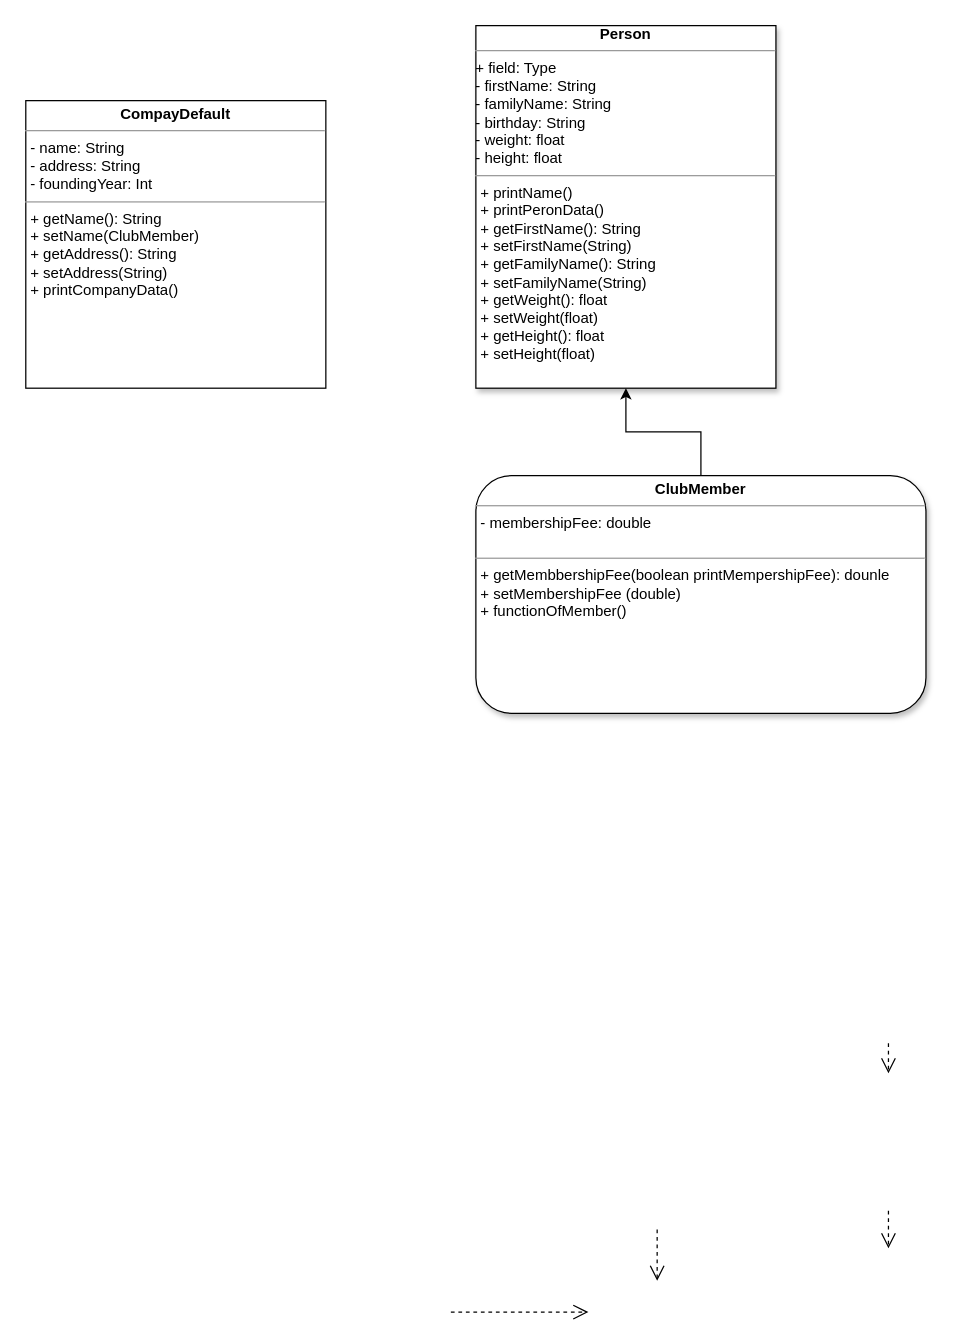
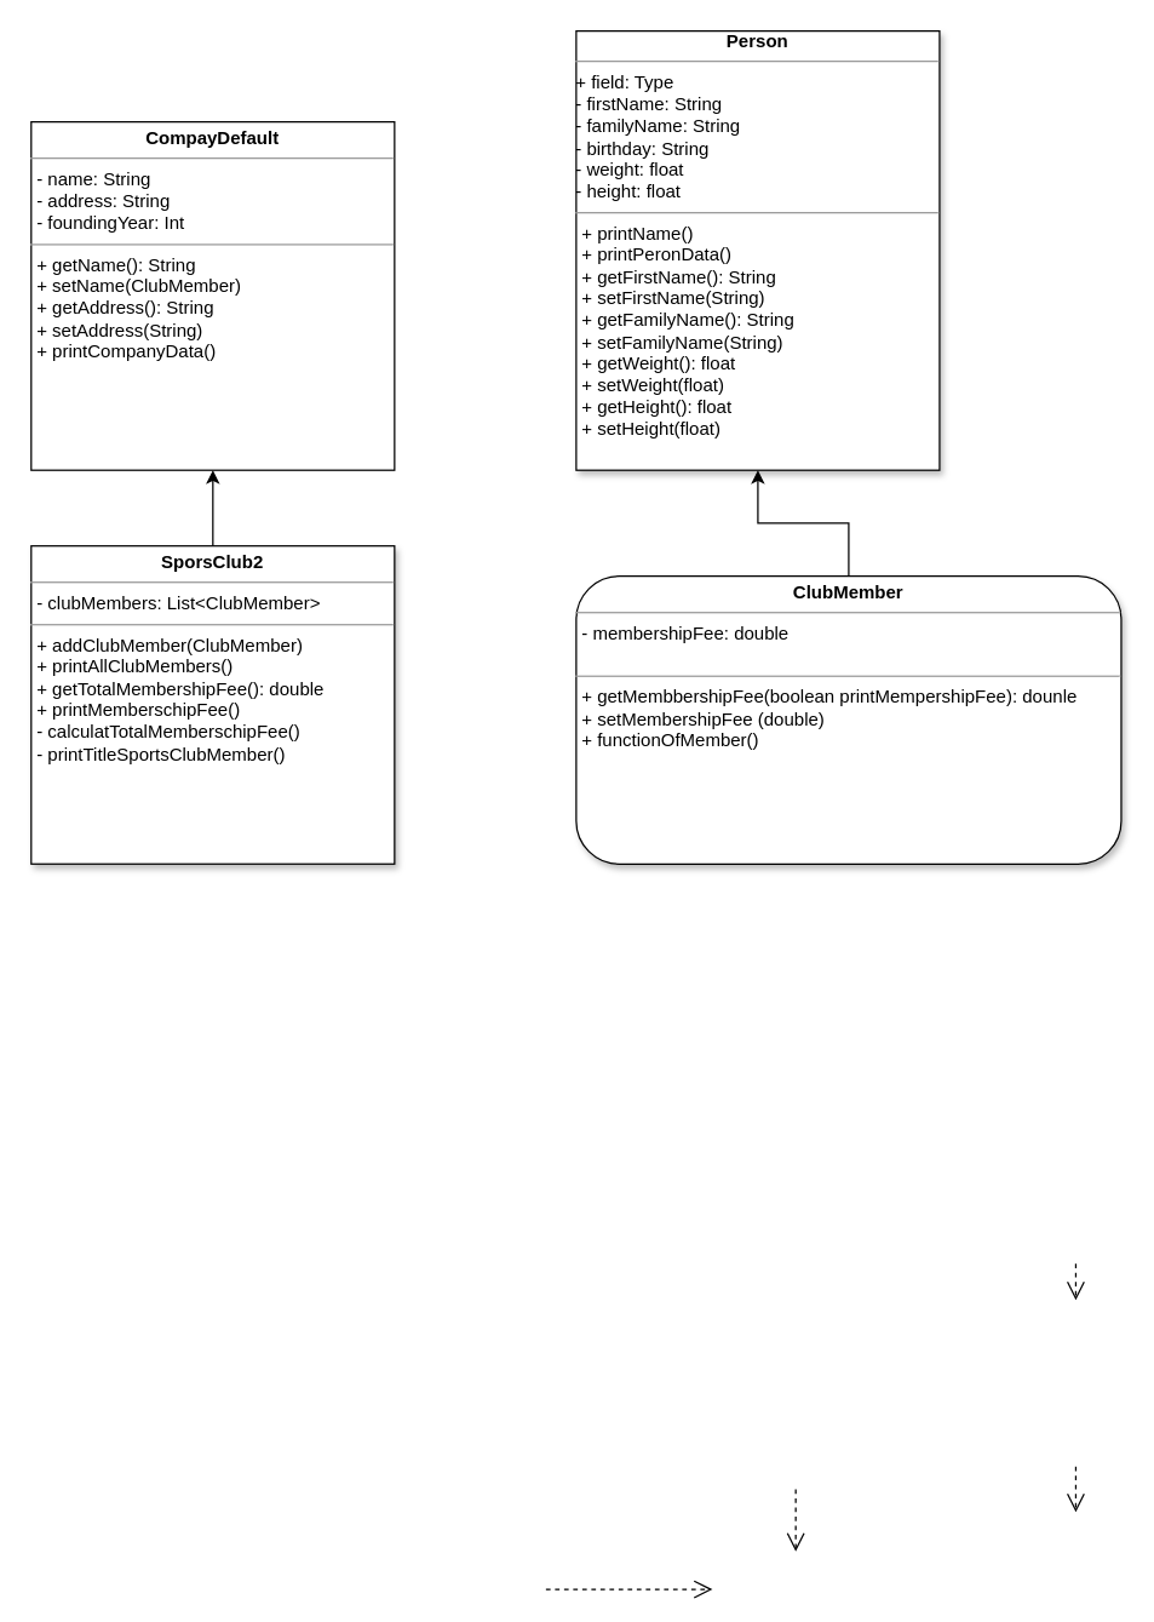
+ <mxCell id="7" value="" style="edgeStyle=orthogonalEdgeStyle;rounded=0;orthogonalLoop=1;jettySize=auto;html=1;entryX=0.5;entryY=1;entryDx=0;entryDy=0;" parent="1" source="8" target="6" edge="1"><mxGeometry relative="1" as="geometry"><mxPoint x="300" y="267" as="targetPoint" /></mxGeometry></mxCell>
+ <mxCell id="8" value="&lt;p style=&quot;margin: 0px ; margin-top: 4px ; text-align: center&quot;&gt;&lt;b&gt;SporsClub2&lt;/b&gt;&lt;/p&gt;&lt;hr size=&quot;1&quot;&gt;&lt;p style=&quot;margin: 0px ; margin-left: 4px&quot;&gt;- clubMembers: List&amp;lt;ClubMember&amp;gt;&lt;/p&gt;&lt;hr size=&quot;1&quot;&gt;&lt;p style=&quot;margin: 0px ; margin-left: 4px&quot;&gt;+ addClubMember(ClubMember)&lt;/p&gt;&lt;p style=&quot;margin: 0px ; margin-left: 4px&quot;&gt;+ printAllClubMembers()&lt;/p&gt;&lt;p style=&quot;margin: 0px ; margin-left: 4px&quot;&gt;+ getTotalMembershipFee(): double&lt;/p&gt;&lt;p style=&quot;margin: 0px ; margin-left: 4px&quot;&gt;+ printMemberschipFee()&lt;/p&gt;&lt;p style=&quot;margin: 0px ; margin-left: 4px&quot;&gt;- calculatTotalMemberschipFee()&lt;/p&gt;&lt;p style=&quot;margin: 0px ; margin-left: 4px&quot;&gt;- printTitleSportsClubMember()&lt;/p&gt;" style="verticalAlign=top;align=left;overflow=fill;fontSize=12;fontFamily=Helvetica;html=1;shadow=1;" parent="1" vertex="1"><mxGeometry x="20" y="360" width="240" height="210" as="geometry" /></mxCell>
